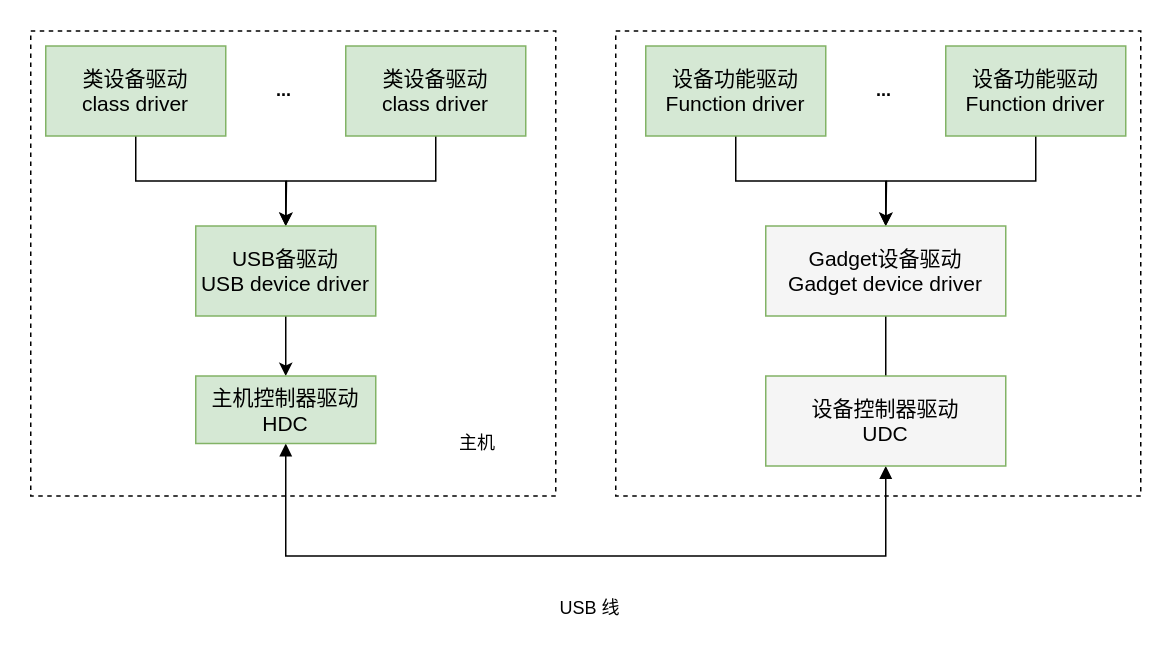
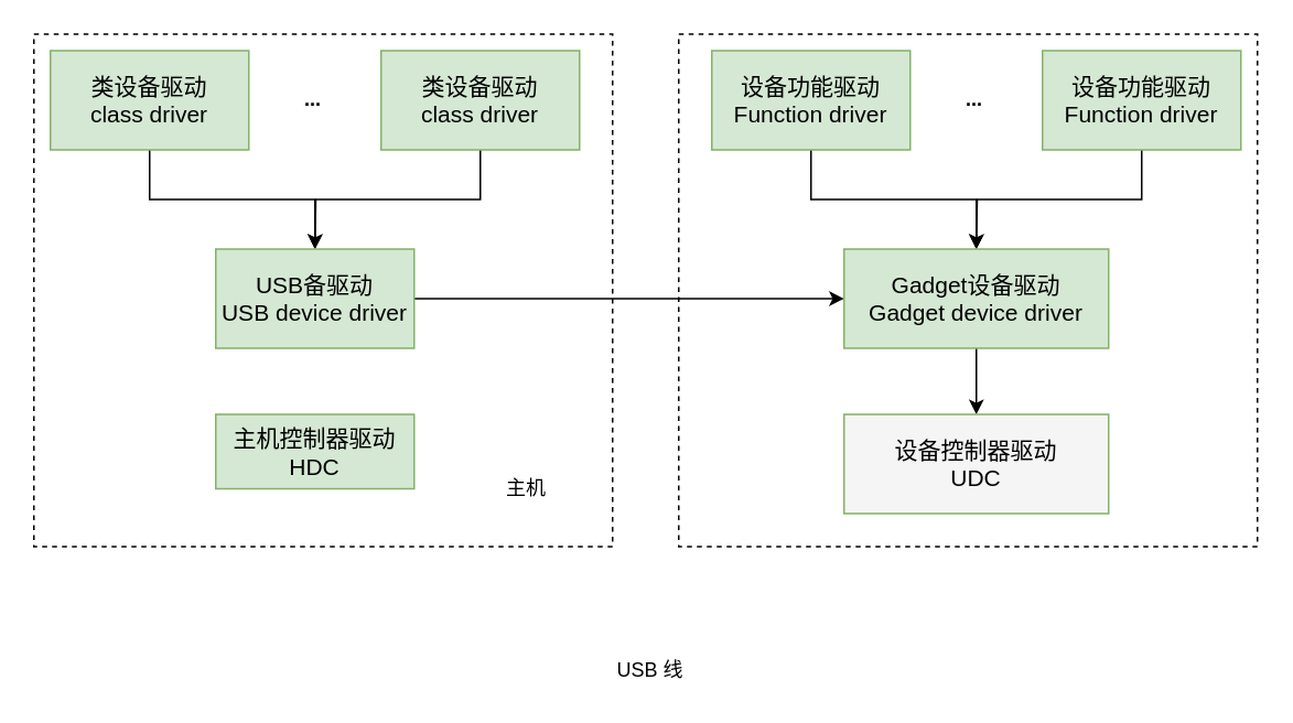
- <mxCell id="16" value="&lt;font style=&quot;font-size: 14px&quot;&gt;Gadget设备驱动&lt;br&gt;Gadget device driver&lt;br&gt;&lt;/font&gt;" style="rounded=0;whiteSpace=wrap;html=1;fillColor=#f5f5f5;strokeColor=#82b366;" vertex="1" parent="1"><mxGeometry x="510" y="150" width="160" height="60" as="geometry" /></mxCell>
+ <mxCell id="16" value="&lt;font style=&quot;font-size: 14px&quot;&gt;Gadget设备驱动&lt;br&gt;Gadget device driver&lt;br&gt;&lt;/font&gt;" style="rounded=0;whiteSpace=wrap;html=1;fillColor=#d5e8d4;strokeColor=#82b366;" vertex="1" parent="1"><mxGeometry x="510" y="150" width="160" height="60" as="geometry" /></mxCell>
- <mxCell id="6" value="" style="edgeStyle=orthogonalEdgeStyle;rounded=0;orthogonalLoop=1;jettySize=auto;html=1;" edge="1" parent="1" source="7" target="9"><mxGeometry relative="1" as="geometry" /></mxCell>
+ <mxCell id="6" value="" style="edgeStyle=orthogonalEdgeStyle;rounded=0;orthogonalLoop=1;jettySize=auto;html=1;" edge="1" parent="1" source="7" target="16"><mxGeometry relative="1" as="geometry" /></mxCell>
- <mxCell id="15" value="" style="edgeStyle=orthogonalEdgeStyle;rounded=0;orthogonalLoop=1;jettySize=auto;html=1;endArrow=none;" edge="1" parent="1" source="16" target="17"><mxGeometry relative="1" as="geometry" /></mxCell>
+ <mxCell id="15" value="" style="edgeStyle=orthogonalEdgeStyle;rounded=0;orthogonalLoop=1;jettySize=auto;html=1;" edge="1" parent="1" source="16" target="17"><mxGeometry relative="1" as="geometry" /></mxCell>
- <mxCell id="8" style="edgeStyle=orthogonalEdgeStyle;rounded=0;orthogonalLoop=1;jettySize=auto;html=1;exitX=0.5;exitY=1;exitDx=0;exitDy=0;entryX=0.5;entryY=1;entryDx=0;entryDy=0;endArrow=block;endFill=1;startArrow=block;startFill=1;" edge="1" parent="1" source="9" target="17"><mxGeometry relative="1" as="geometry"><Array as="points"><mxPoint x="190" y="370" /><mxPoint x="590" y="370" /></Array></mxGeometry></mxCell>
